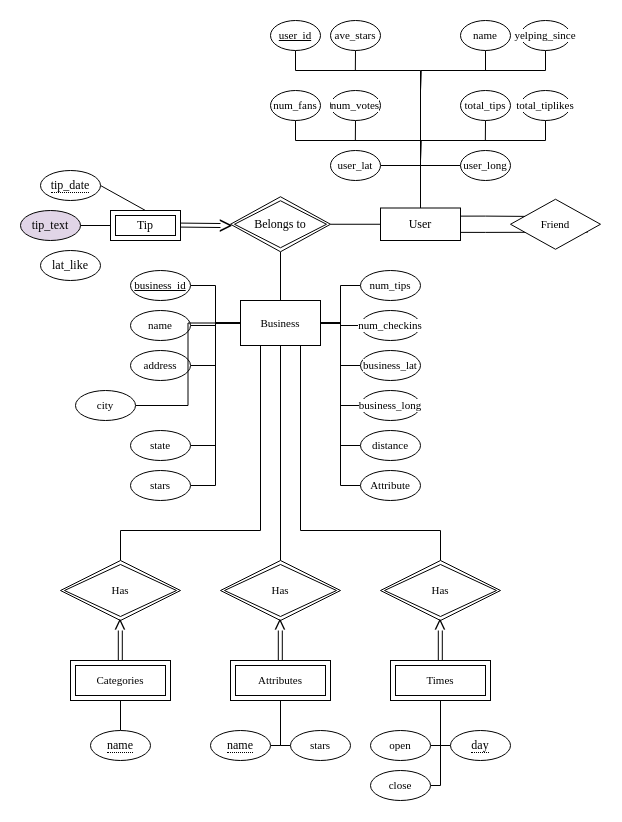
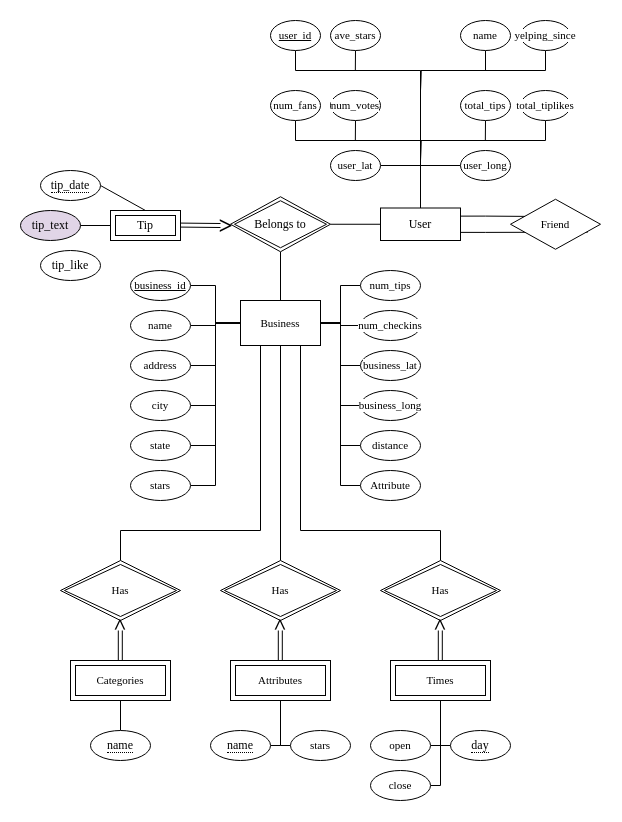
- <mxCell id="3" value="lat_like" style="ellipse;whiteSpace=wrap;align=center;fontFamily=Times New Roman;fontStyle=0;strokeColor=default;fillColor=default;gradientColor=none;verticalAlign=middle;html=1;" vertex="1" parent="1"><mxGeometry x="40" y="250" width="60" height="30" as="geometry" /></mxCell>
+ <mxCell id="3" value="tip_like" style="ellipse;whiteSpace=wrap;align=center;fontFamily=Times New Roman;fontStyle=0;strokeColor=default;fillColor=default;gradientColor=none;verticalAlign=middle;html=1;" vertex="1" parent="1"><mxGeometry x="40" y="250" width="60" height="30" as="geometry" /></mxCell>
- <mxCell id="46" value="city" style="ellipse;whiteSpace=wrap;html=1;align=center;labelBackgroundColor=#ffffff;fontFamily=Times New Roman;fontSize=11;strokeColor=default;strokeWidth=1;fillColor=default;gradientColor=none;" vertex="1" parent="1"><mxGeometry x="75" y="390" width="60" height="30" as="geometry" /></mxCell>
+ <mxCell id="46" value="city" style="ellipse;whiteSpace=wrap;html=1;align=center;labelBackgroundColor=#ffffff;fontFamily=Times New Roman;fontSize=11;strokeColor=default;strokeWidth=1;fillColor=default;gradientColor=none;" vertex="1" parent="1"><mxGeometry x="130" y="390" width="60" height="30" as="geometry" /></mxCell>
